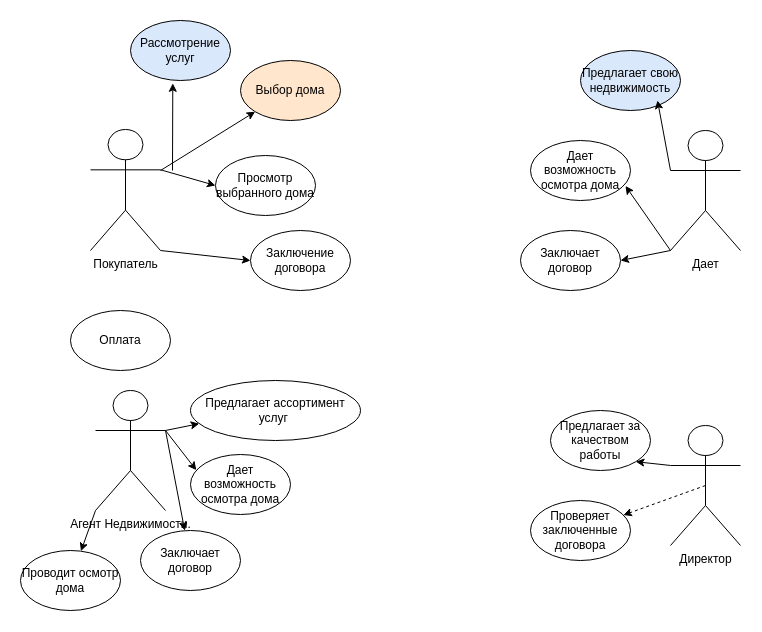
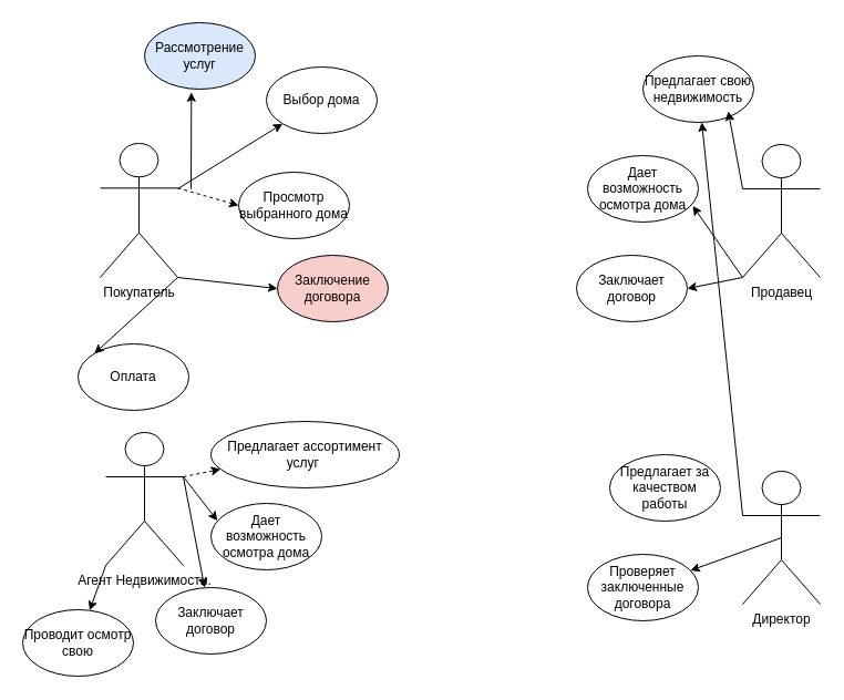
- <mxCell id="13" value="Предлагает свою недвижимость" style="ellipse;whiteSpace=wrap;html=1;fillColor=#dae8fc;" vertex="1" parent="1"><mxGeometry x="580" y="50" width="100" height="60" as="geometry" /></mxCell>
+ <mxCell id="13" value="Предлагает свою недвижимость" style="ellipse;whiteSpace=wrap;html=1;" vertex="1" parent="1"><mxGeometry x="580" y="50" width="100" height="60" as="geometry" /></mxCell>
- <mxCell id="6" value="Выбор дома" style="ellipse;whiteSpace=wrap;html=1;fillColor=#ffe6cc;" vertex="1" parent="1"><mxGeometry x="240" y="60" width="100" height="60" as="geometry" /></mxCell>
+ <mxCell id="6" value="Выбор дома" style="ellipse;whiteSpace=wrap;html=1;" vertex="1" parent="1"><mxGeometry x="240" y="60" width="100" height="60" as="geometry" /></mxCell>
- <mxCell id="22" value="" style="endArrow=classic;html=1;entryX=0;entryY=0.5;entryDx=0;entryDy=0;exitX=1;exitY=0.333;exitDx=0;exitDy=0;exitPerimeter=0;" edge="1" parent="1" source="3" target="7"><mxGeometry width="50" height="50" relative="1" as="geometry"><mxPoint x="450" y="270" as="sourcePoint" /><mxPoint x="500" y="220" as="targetPoint" /></mxGeometry></mxCell>
+ <mxCell id="22" value="" style="endArrow=classic;html=1;entryX=0;entryY=0.5;entryDx=0;entryDy=0;exitX=1;exitY=0.333;exitDx=0;exitDy=0;exitPerimeter=0;dashed=1;" edge="1" parent="1" source="3" target="7"><mxGeometry width="50" height="50" relative="1" as="geometry"><mxPoint x="450" y="270" as="sourcePoint" /><mxPoint x="500" y="220" as="targetPoint" /></mxGeometry></mxCell>
- <mxCell id="8" value="Заключение договора" style="ellipse;whiteSpace=wrap;html=1;" vertex="1" parent="1"><mxGeometry x="250" y="230" width="100" height="60" as="geometry" /></mxCell>
+ <mxCell id="8" value="Заключение договора" style="ellipse;whiteSpace=wrap;html=1;fillColor=#f8cecc;" vertex="1" parent="1"><mxGeometry x="250" y="230" width="100" height="60" as="geometry" /></mxCell>
- <mxCell id="5" value="Дает&lt;br&gt;" style="shape=umlActor;verticalLabelPosition=bottom;verticalAlign=top;html=1;outlineConnect=0;" vertex="1" parent="1"><mxGeometry x="670" y="130" width="70" height="120" as="geometry" /></mxCell>
+ <mxCell id="5" value="Продавец&lt;br&gt;" style="shape=umlActor;verticalLabelPosition=bottom;verticalAlign=top;html=1;outlineConnect=0;" vertex="1" parent="1"><mxGeometry x="670" y="130" width="70" height="120" as="geometry" /></mxCell>
+ <mxCell id="20" value="" style="endArrow=classic;html=1;exitX=1;exitY=1;exitDx=0;exitDy=0;exitPerimeter=0;entryX=0;entryY=0;entryDx=0;entryDy=0;" edge="1" parent="1" source="3" target="9"><mxGeometry width="50" height="50" relative="1" as="geometry"><mxPoint x="450" y="270" as="sourcePoint" /><mxPoint x="500" y="220" as="targetPoint" /></mxGeometry></mxCell>
- <mxCell id="28" value="" style="endArrow=classic;html=1;exitX=1;exitY=0.333;exitDx=0;exitDy=0;exitPerimeter=0;" edge="1" parent="1" source="2" target="14"><mxGeometry width="50" height="50" relative="1" as="geometry"><mxPoint x="450" y="740" as="sourcePoint" /><mxPoint x="500" y="690" as="targetPoint" /></mxGeometry></mxCell>
+ <mxCell id="28" value="" style="endArrow=classic;html=1;exitX=1;exitY=0.333;exitDx=0;exitDy=0;exitPerimeter=0;dashed=1;" edge="1" parent="1" source="2" target="14"><mxGeometry width="50" height="50" relative="1" as="geometry"><mxPoint x="450" y="740" as="sourcePoint" /><mxPoint x="500" y="690" as="targetPoint" /></mxGeometry></mxCell>
- <mxCell id="32" value="" style="endArrow=classic;html=1;exitX=0;exitY=0.333;exitDx=0;exitDy=0;exitPerimeter=0;entryX=1;entryY=1;entryDx=0;entryDy=0;" edge="1" parent="1" source="4" target="19"><mxGeometry width="50" height="50" relative="1" as="geometry"><mxPoint x="450" y="410" as="sourcePoint" /><mxPoint x="500" y="360" as="targetPoint" /></mxGeometry></mxCell>
+ <mxCell id="32" value="" style="endArrow=classic;html=1;exitX=0;exitY=0.333;exitDx=0;exitDy=0;exitPerimeter=0;" edge="1" parent="1" source="4" target="13"><mxGeometry width="50" height="50" relative="1" as="geometry"><mxPoint x="450" y="410" as="sourcePoint" /><mxPoint x="500" y="360" as="targetPoint" /></mxGeometry></mxCell>
- <mxCell id="33" value="" style="endArrow=classic;html=1;exitX=0.5;exitY=0.5;exitDx=0;exitDy=0;exitPerimeter=0;dashed=1;" edge="1" parent="1" source="4" target="18"><mxGeometry width="50" height="50" relative="1" as="geometry"><mxPoint x="450" y="410" as="sourcePoint" /><mxPoint x="500" y="360" as="targetPoint" /></mxGeometry></mxCell>
+ <mxCell id="33" value="" style="endArrow=classic;html=1;exitX=0.5;exitY=0.5;exitDx=0;exitDy=0;exitPerimeter=0;" edge="1" parent="1" source="4" target="18"><mxGeometry width="50" height="50" relative="1" as="geometry"><mxPoint x="450" y="410" as="sourcePoint" /><mxPoint x="500" y="360" as="targetPoint" /></mxGeometry></mxCell>
- <mxCell id="17" value="Проводит осмотр дома" style="ellipse;whiteSpace=wrap;html=1;" vertex="1" parent="1"><mxGeometry x="20" y="550" width="100" height="60" as="geometry" /></mxCell>
+ <mxCell id="17" value="Проводит осмотр свою" style="ellipse;whiteSpace=wrap;html=1;" vertex="1" parent="1"><mxGeometry x="20" y="550" width="100" height="60" as="geometry" /></mxCell>
